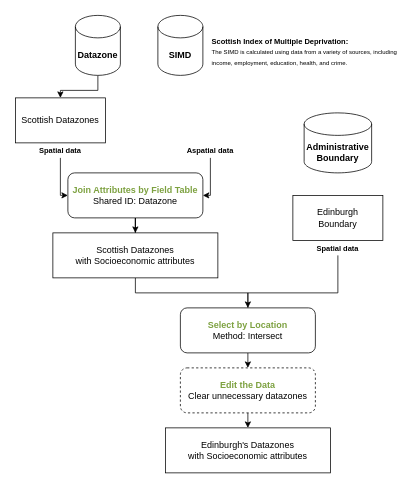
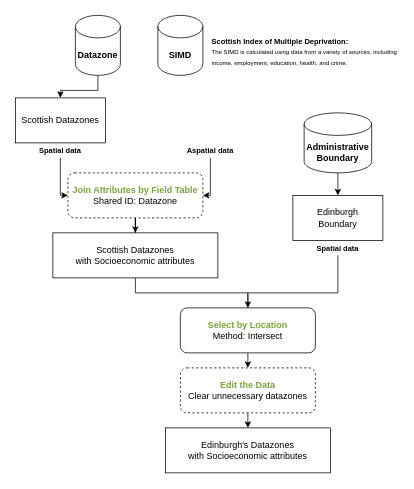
+ <mxCell id="17" style="edgeStyle=orthogonalEdgeStyle;rounded=0;orthogonalLoop=1;jettySize=auto;html=1;exitX=0.5;exitY=1;exitDx=0;exitDy=0;exitPerimeter=0;entryX=0.5;entryY=0;entryDx=0;entryDy=0;" edge="1" parent="1" source="18" target="20"><mxGeometry relative="1" as="geometry" /></mxCell>
- <mxCell id="9" value="&lt;font color=&quot;#7da140&quot;&gt;&lt;b&gt;Join Attributes by Field Table&lt;/b&gt;&lt;/font&gt;&lt;br&gt;Shared ID: Datazone" style="rounded=1;whiteSpace=wrap;html=1;" vertex="1" parent="1"><mxGeometry x="90" y="230" width="180" height="60" as="geometry" /></mxCell>
+ <mxCell id="9" value="&lt;font color=&quot;#7da140&quot;&gt;&lt;b&gt;Join Attributes by Field Table&lt;/b&gt;&lt;/font&gt;&lt;br&gt;Shared ID: Datazone" style="rounded=1;whiteSpace=wrap;html=1;dashed=1;" vertex="1" parent="1"><mxGeometry x="90" y="230" width="180" height="60" as="geometry" /></mxCell>
